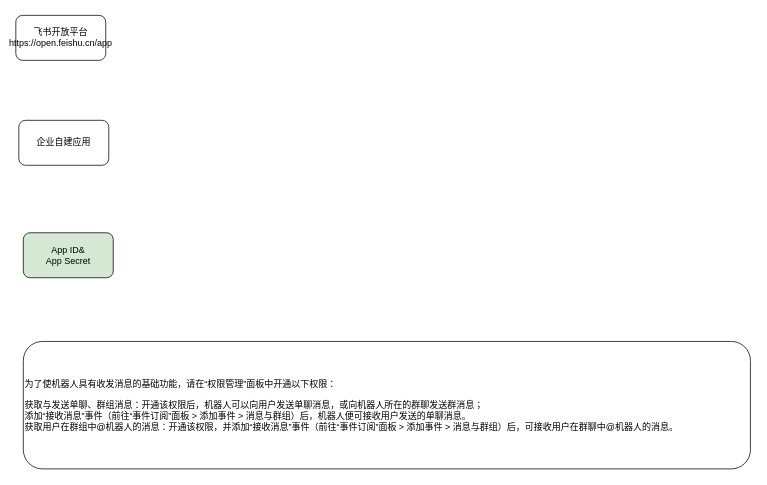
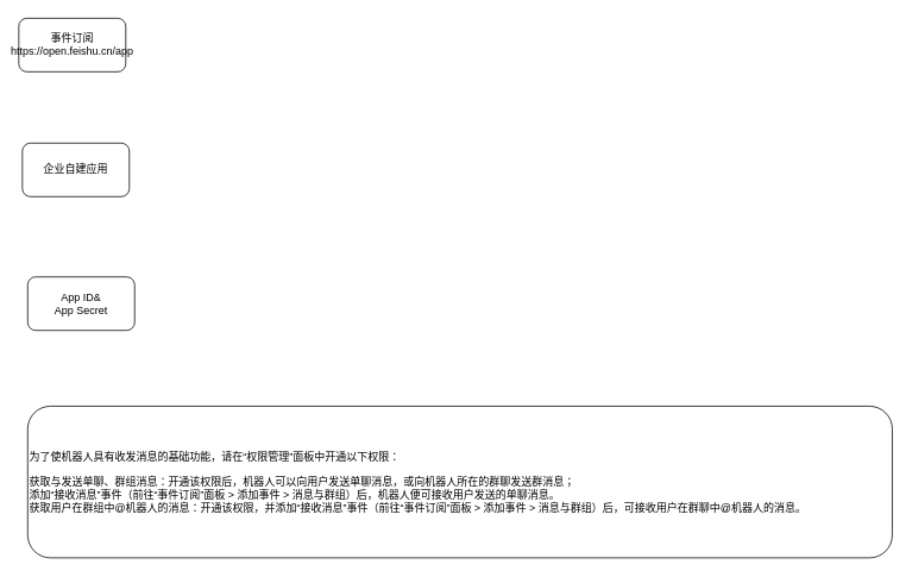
- <mxCell id="2" value="&lt;div&gt;飞书开放平台&lt;/div&gt;&lt;div&gt;https://open.feishu.cn/app&lt;/div&gt;" style="rounded=1;whiteSpace=wrap;html=1;" vertex="1" parent="1"><mxGeometry x="20" y="20" width="120" height="60" as="geometry" /></mxCell>
+ <mxCell id="2" value="&lt;div&gt;事件订阅&lt;/div&gt;&lt;div&gt;https://open.feishu.cn/app&lt;/div&gt;" style="rounded=1;whiteSpace=wrap;html=1;" vertex="1" parent="1"><mxGeometry x="20" y="20" width="120" height="60" as="geometry" /></mxCell>
- <mxCell id="4" value="&lt;label style=&quot;-webkit-line-clamp: 2;&quot; class=&quot;ud__text ud-typography-body-0 u14wgoeq u238cxi umt1vhq u5k1dk9 u1h2w2e3 u1f3wrh8 uxkbsdt udz62fk u6rw91u u1urq0v1 uktmkt9 u1mlhetb&quot;&gt;&lt;div class=&quot;block-item__label mr-1 g__ts-n0&quot;&gt;&lt;span&gt;App ID&amp;amp;&lt;/span&gt;&lt;/div&gt;&lt;/label&gt;&lt;label style=&quot;-webkit-line-clamp: 2;&quot; class=&quot;ud__text ud-typography-body-0 u14wgoeq u238cxi umt1vhq u5k1dk9 u1h2w2e3 u1f3wrh8 uxkbsdt udz62fk u6rw91u u1urq0v1 uktmkt9 u1mlhetb&quot;&gt;&lt;div class=&quot;block-item__label mr-1 g__ts-n0&quot;&gt;&lt;span&gt;App Secret&lt;/span&gt;&lt;/div&gt;&lt;/label&gt;" style="rounded=1;whiteSpace=wrap;html=1;fillColor=#d5e8d4;" vertex="1" parent="1"><mxGeometry x="30" y="310" width="120" height="60" as="geometry" /></mxCell>
+ <mxCell id="4" value="&lt;label style=&quot;-webkit-line-clamp: 2;&quot; class=&quot;ud__text ud-typography-body-0 u14wgoeq u238cxi umt1vhq u5k1dk9 u1h2w2e3 u1f3wrh8 uxkbsdt udz62fk u6rw91u u1urq0v1 uktmkt9 u1mlhetb&quot;&gt;&lt;div class=&quot;block-item__label mr-1 g__ts-n0&quot;&gt;&lt;span&gt;App ID&amp;amp;&lt;/span&gt;&lt;/div&gt;&lt;/label&gt;&lt;label style=&quot;-webkit-line-clamp: 2;&quot; class=&quot;ud__text ud-typography-body-0 u14wgoeq u238cxi umt1vhq u5k1dk9 u1h2w2e3 u1f3wrh8 uxkbsdt udz62fk u6rw91u u1urq0v1 uktmkt9 u1mlhetb&quot;&gt;&lt;div class=&quot;block-item__label mr-1 g__ts-n0&quot;&gt;&lt;span&gt;App Secret&lt;/span&gt;&lt;/div&gt;&lt;/label&gt;" style="rounded=1;whiteSpace=wrap;html=1;" vertex="1" parent="1"><mxGeometry x="30" y="310" width="120" height="60" as="geometry" /></mxCell>
